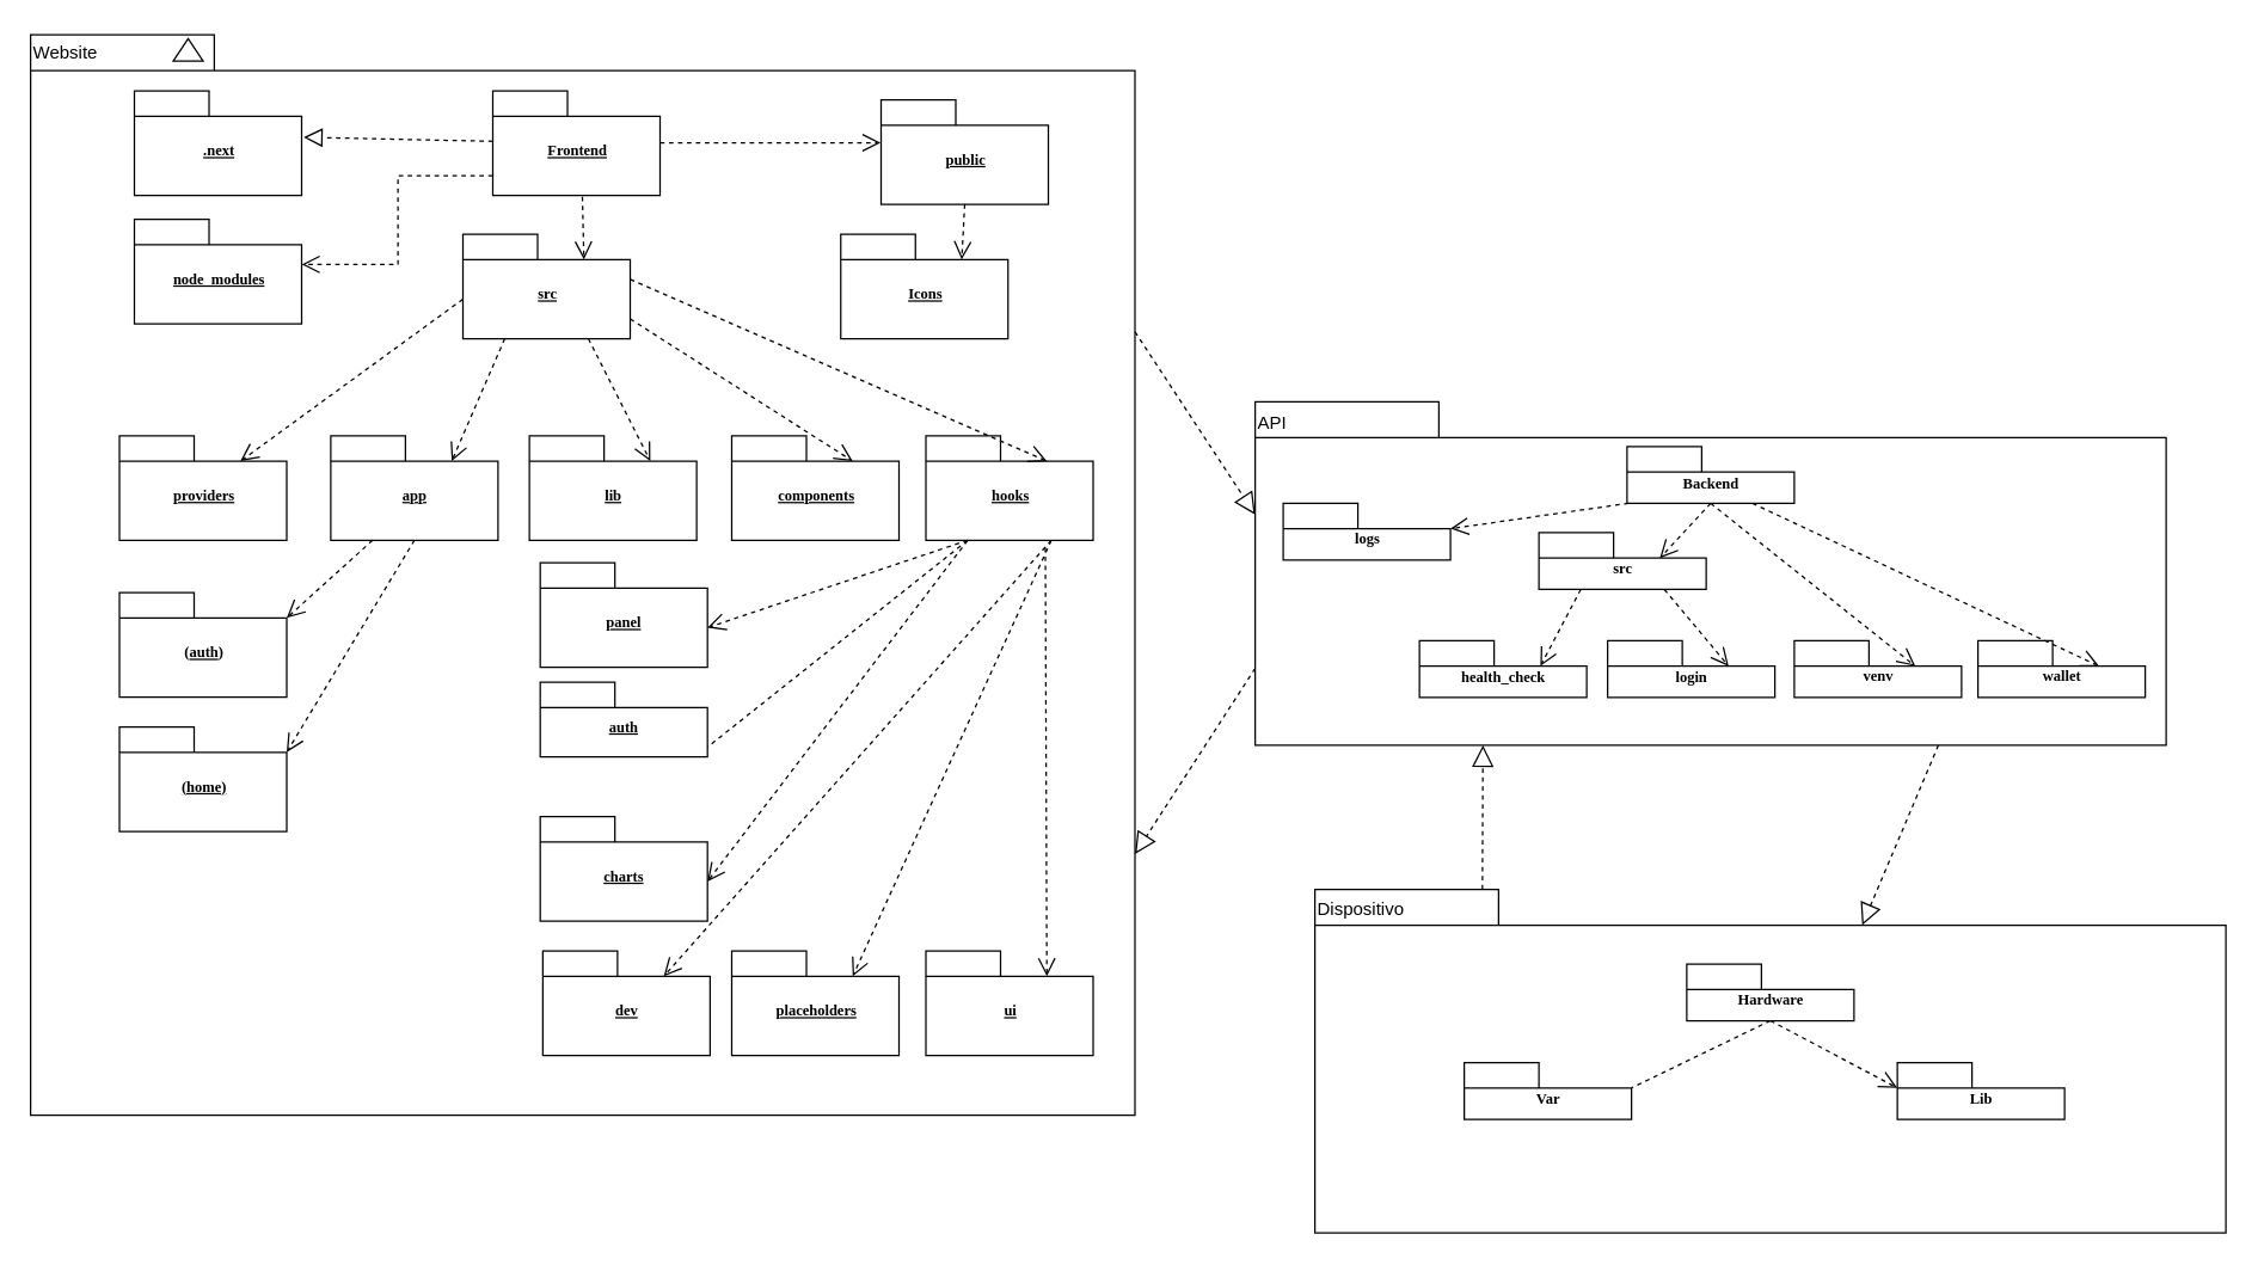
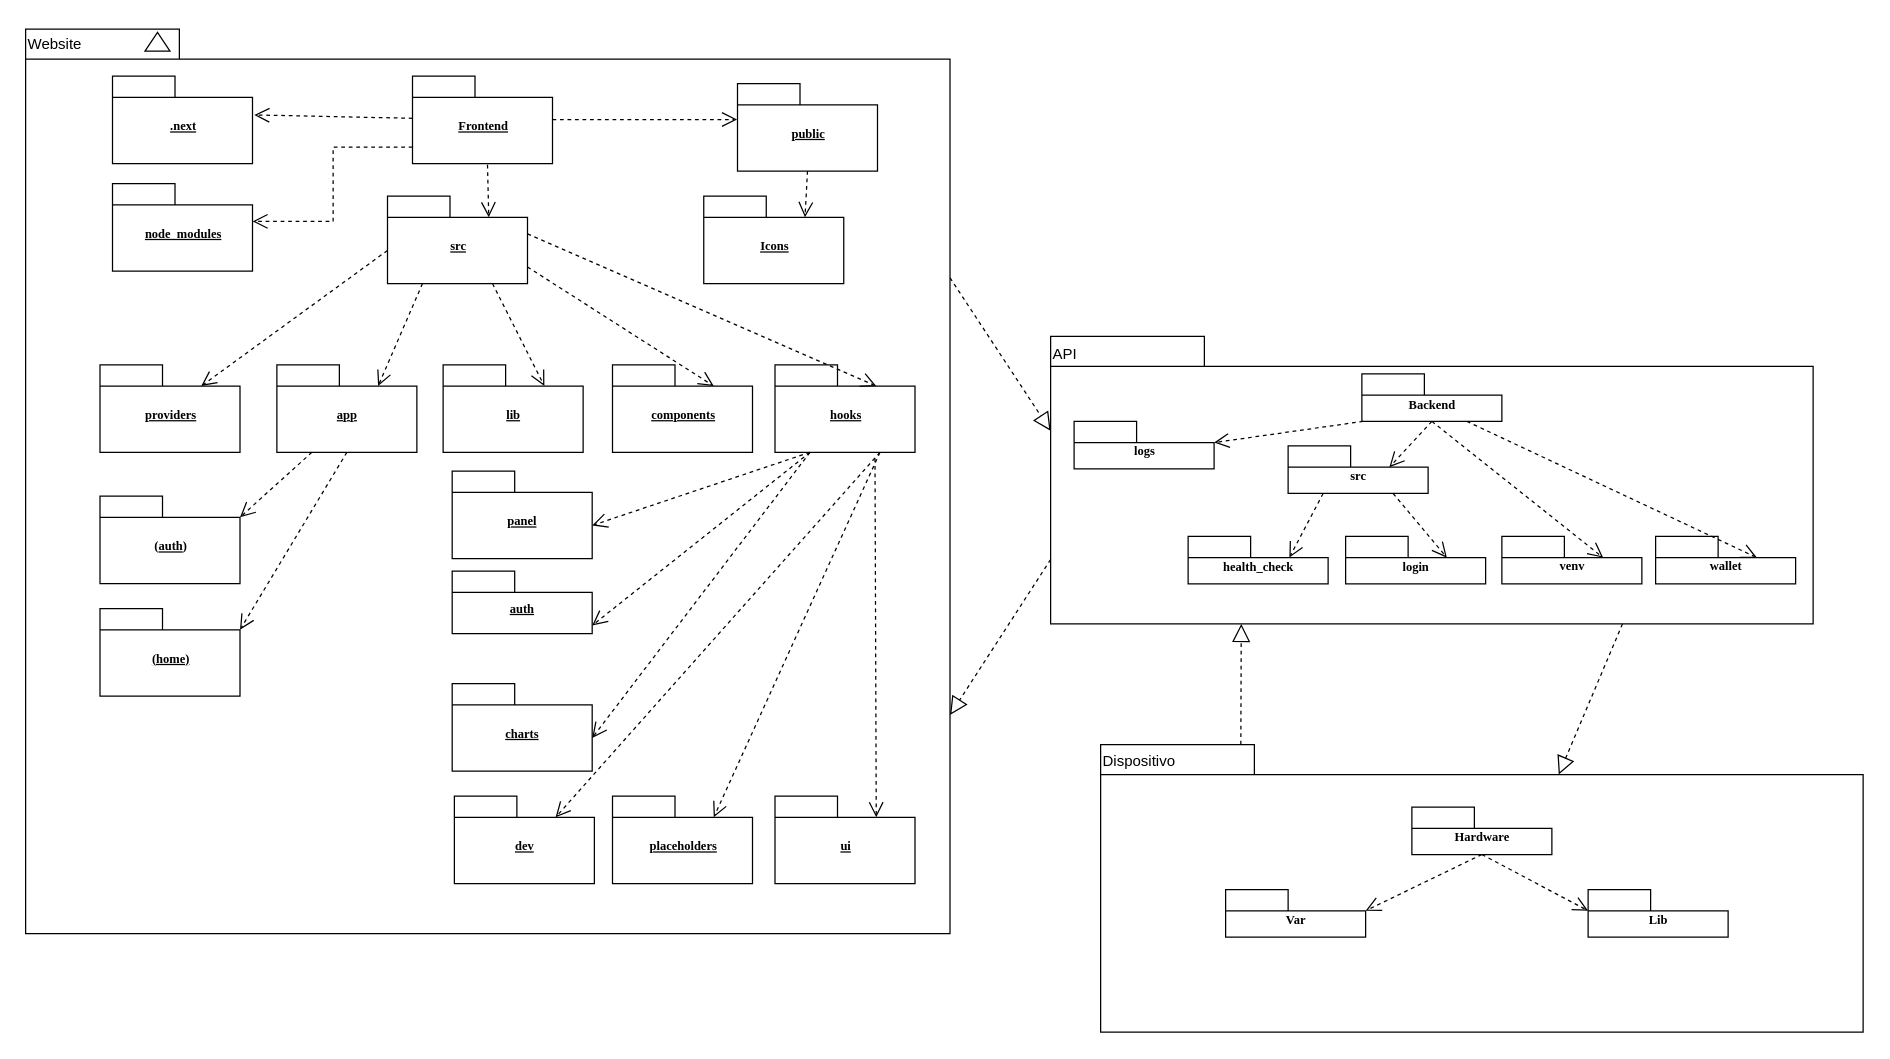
- <mxCell id="23" style="edgeStyle=none;rounded=0;html=1;dashed=1;labelBackgroundColor=none;startFill=0;endArrow=block;endFill=0;endSize=10;fontFamily=Verdana;fontSize=10;entryX=1.013;entryY=0.444;entryPerimeter=0;" edge="1" parent="1" source="24" target="25"><mxGeometry relative="1" as="geometry" /></mxCell>
+ <mxCell id="23" style="edgeStyle=none;rounded=0;html=1;dashed=1;labelBackgroundColor=none;startFill=0;endArrow=open;endFill=0;endSize=10;fontFamily=Verdana;fontSize=10;entryX=1.013;entryY=0.444;entryPerimeter=0;" edge="1" parent="1" source="24" target="25"><mxGeometry relative="1" as="geometry" /></mxCell>
- <mxCell id="58" style="edgeStyle=none;rounded=0;html=1;dashed=1;labelBackgroundColor=none;startFill=0;endArrow=none;endFill=0;endSize=10;fontFamily=Verdana;fontSize=10;entryX=0;entryY=0;entryPerimeter=0;entryDx=112;entryDy=43.5;exitX=0.25;exitY=1;exitDx=0;exitDy=0;exitPerimeter=0;" edge="1" parent="1" source="36" target="53"><mxGeometry relative="1" as="geometry"><mxPoint x="471.5" y="236.25" as="sourcePoint" /><mxPoint x="750.5" y="358.25" as="targetPoint" /></mxGeometry></mxCell>
+ <mxCell id="58" style="edgeStyle=none;rounded=0;html=1;dashed=1;labelBackgroundColor=none;startFill=0;endArrow=open;endFill=0;endSize=10;fontFamily=Verdana;fontSize=10;entryX=0;entryY=0;entryPerimeter=0;entryDx=112;entryDy=43.5;exitX=0.25;exitY=1;exitDx=0;exitDy=0;exitPerimeter=0;" edge="1" parent="1" source="36" target="53"><mxGeometry relative="1" as="geometry"><mxPoint x="471.5" y="236.25" as="sourcePoint" /><mxPoint x="750.5" y="358.25" as="targetPoint" /></mxGeometry></mxCell>
- <mxCell id="68" style="edgeStyle=none;rounded=0;html=1;dashed=1;labelBackgroundColor=none;startFill=0;endArrow=none;endFill=0;endSize=10;fontFamily=Verdana;fontSize=10;entryX=0;entryY=0;entryDx=112;entryDy=17;entryPerimeter=0;exitX=0.5;exitY=1;exitDx=0;exitDy=0;exitPerimeter=0;" edge="1" parent="62" source="65" target="66"><mxGeometry relative="1" as="geometry"><mxPoint x="250" y="88" as="sourcePoint" /><mxPoint x="271" y="175.8" as="targetPoint" /></mxGeometry></mxCell>
+ <mxCell id="68" style="edgeStyle=none;rounded=0;html=1;dashed=1;labelBackgroundColor=none;startFill=0;endArrow=open;endFill=0;endSize=10;fontFamily=Verdana;fontSize=10;entryX=0;entryY=0;entryDx=112;entryDy=17;entryPerimeter=0;exitX=0.5;exitY=1;exitDx=0;exitDy=0;exitPerimeter=0;" edge="1" parent="62" source="65" target="66"><mxGeometry relative="1" as="geometry"><mxPoint x="250" y="88" as="sourcePoint" /><mxPoint x="271" y="175.8" as="targetPoint" /></mxGeometry></mxCell>
